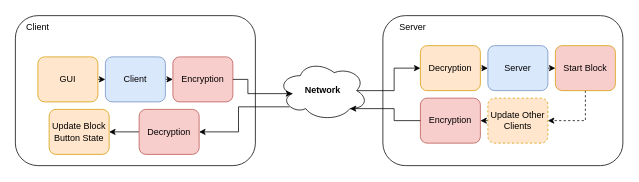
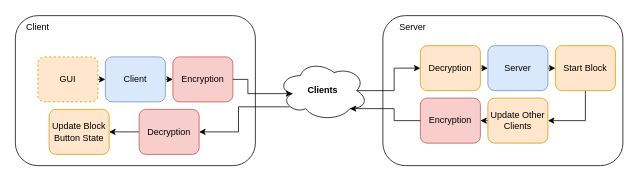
- <mxCell id="20" value="Start Block" style="rounded=1;whiteSpace=wrap;html=1;fillColor=#f8cecc;strokeColor=#d79b00;" vertex="1" parent="1"><mxGeometry x="740" y="60" width="80" height="60" as="geometry" /></mxCell>
+ <mxCell id="20" value="Start Block" style="rounded=1;whiteSpace=wrap;html=1;fillColor=#ffe6cc;strokeColor=#d79b00;" vertex="1" parent="1"><mxGeometry x="740" y="60" width="80" height="60" as="geometry" /></mxCell>
- <mxCell id="8" value="GUI" style="rounded=1;whiteSpace=wrap;html=1;fillColor=#ffe6cc;strokeColor=#d79b00;" vertex="1" parent="1"><mxGeometry x="50" y="75" width="80" height="60" as="geometry" /></mxCell>
+ <mxCell id="8" value="GUI" style="rounded=1;whiteSpace=wrap;html=1;fillColor=#ffe6cc;strokeColor=#d79b00;dashed=1;" vertex="1" parent="1"><mxGeometry x="50" y="75" width="80" height="60" as="geometry" /></mxCell>
- <mxCell id="6" value="&lt;b&gt;Network&lt;/b&gt;" style="ellipse;shape=cloud;whiteSpace=wrap;html=1;" vertex="1" parent="1"><mxGeometry x="370" y="80" width="120" height="80" as="geometry" /></mxCell>
+ <mxCell id="6" value="&lt;b&gt;Clients&lt;/b&gt;" style="ellipse;shape=cloud;whiteSpace=wrap;html=1;" vertex="1" parent="1"><mxGeometry x="370" y="80" width="120" height="80" as="geometry" /></mxCell>
- <mxCell id="22" value="Update Other Clients" style="rounded=1;whiteSpace=wrap;html=1;fillColor=#ffe6cc;strokeColor=#d79b00;dashed=1;" vertex="1" parent="1"><mxGeometry x="650" y="130" width="80" height="60" as="geometry" /></mxCell>
+ <mxCell id="22" value="Update Other Clients" style="rounded=1;whiteSpace=wrap;html=1;fillColor=#ffe6cc;strokeColor=#d79b00;" vertex="1" parent="1"><mxGeometry x="650" y="130" width="80" height="60" as="geometry" /></mxCell>
- <mxCell id="19" style="edgeStyle=orthogonalEdgeStyle;rounded=0;orthogonalLoop=1;jettySize=auto;html=1;exitX=0.5;exitY=1;exitDx=0;exitDy=0;entryX=1;entryY=0.5;entryDx=0;entryDy=0;dashed=1;" edge="1" parent="1" source="20" target="22"><mxGeometry relative="1" as="geometry" /></mxCell>
+ <mxCell id="19" style="edgeStyle=orthogonalEdgeStyle;rounded=0;orthogonalLoop=1;jettySize=auto;html=1;exitX=0.5;exitY=1;exitDx=0;exitDy=0;entryX=1;entryY=0.5;entryDx=0;entryDy=0;" edge="1" parent="1" source="20" target="22"><mxGeometry relative="1" as="geometry" /></mxCell>
